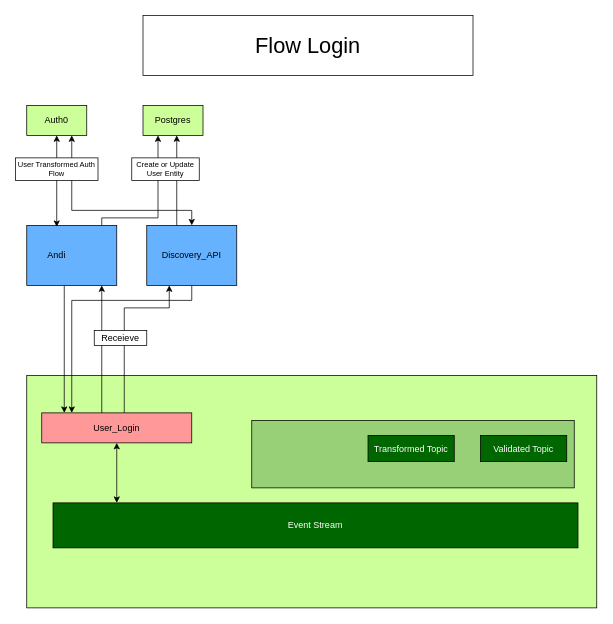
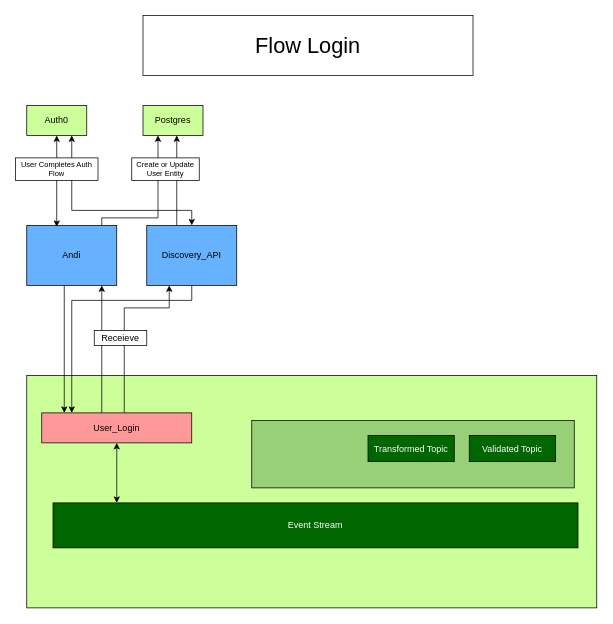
- <mxCell id="29" value="User Transformed Auth Flow" style="rounded=0;whiteSpace=wrap;html=1;fontSize=10;" vertex="1" parent="1"><mxGeometry x="20" y="210" width="110" height="30" as="geometry" /></mxCell>
+ <mxCell id="29" value="User Completes Auth Flow" style="rounded=0;whiteSpace=wrap;html=1;fontSize=10;" vertex="1" parent="1"><mxGeometry x="20" y="210" width="110" height="30" as="geometry" /></mxCell>
- <mxCell id="5" value="Andi" style="text;html=1;strokeColor=none;fillColor=none;align=center;verticalAlign=middle;whiteSpace=wrap;rounded=0;movable=1;resizable=1;rotatable=1;deletable=1;editable=1;locked=0;connectable=1;" parent="3" vertex="1"><mxGeometry x="10" y="25" width="60" height="30" as="geometry" /></mxCell>
+ <mxCell id="5" value="Andi" style="text;html=1;strokeColor=none;fillColor=none;align=center;verticalAlign=middle;whiteSpace=wrap;rounded=0;movable=1;resizable=1;rotatable=1;deletable=1;editable=1;locked=0;connectable=1;" parent="3" vertex="1"><mxGeometry x="30" y="25" width="60" height="30" as="geometry" /></mxCell>
- <mxCell id="14" value="&lt;font color=&quot;#ffffff&quot;&gt;Validated Topic&lt;/font&gt;" style="rounded=0;whiteSpace=wrap;html=1;fillColor=#006600;" parent="11" vertex="1"><mxGeometry x="305" y="20" width="115" height="35" as="geometry" /></mxCell>
+ <mxCell id="14" value="&lt;font color=&quot;#ffffff&quot;&gt;Validated Topic&lt;/font&gt;" style="rounded=0;whiteSpace=wrap;html=1;fillColor=#006600;" parent="11" vertex="1"><mxGeometry x="290" y="20" width="115" height="35" as="geometry" /></mxCell>
